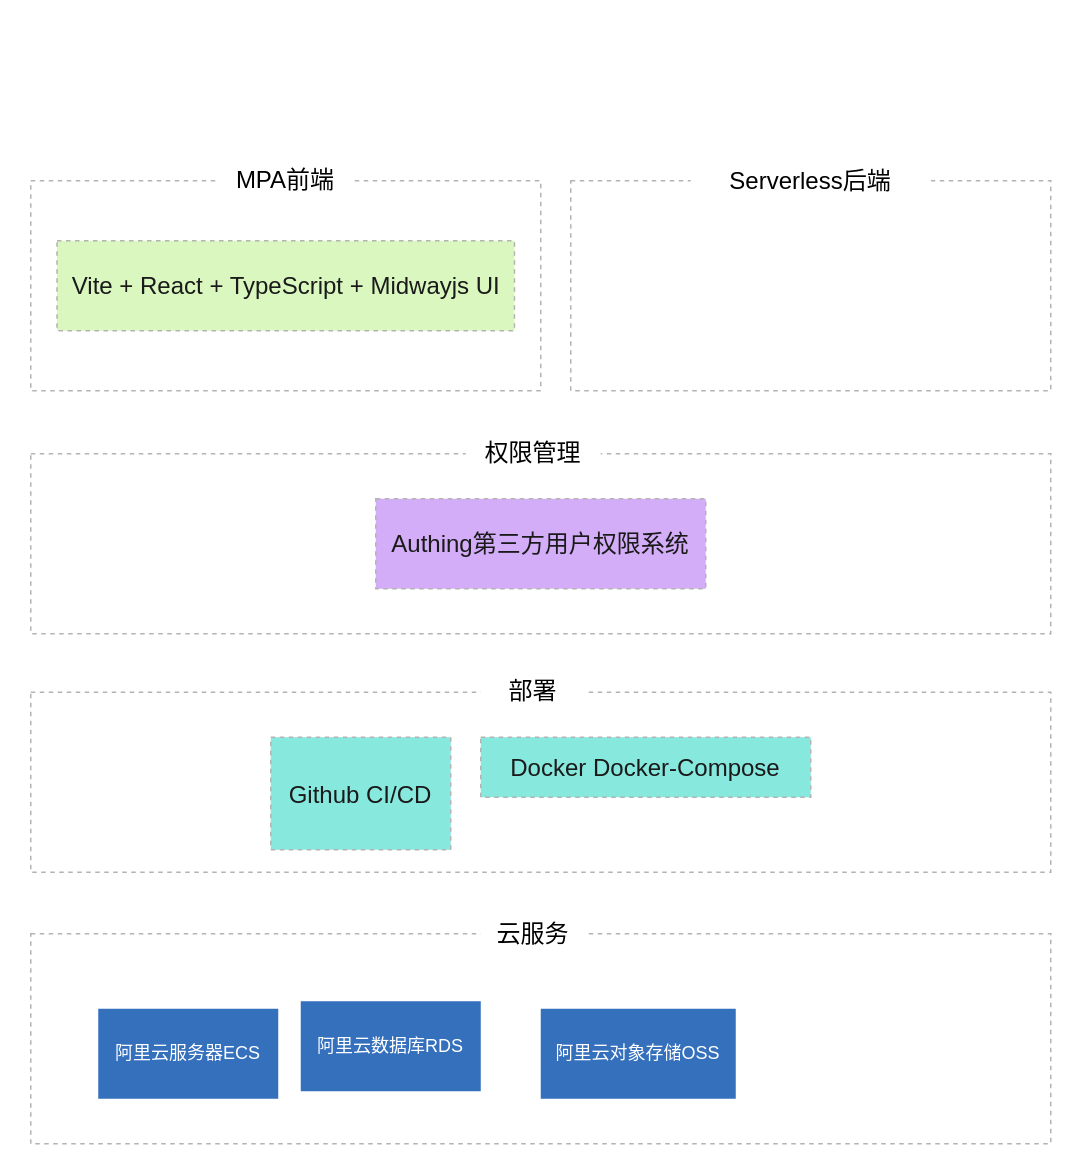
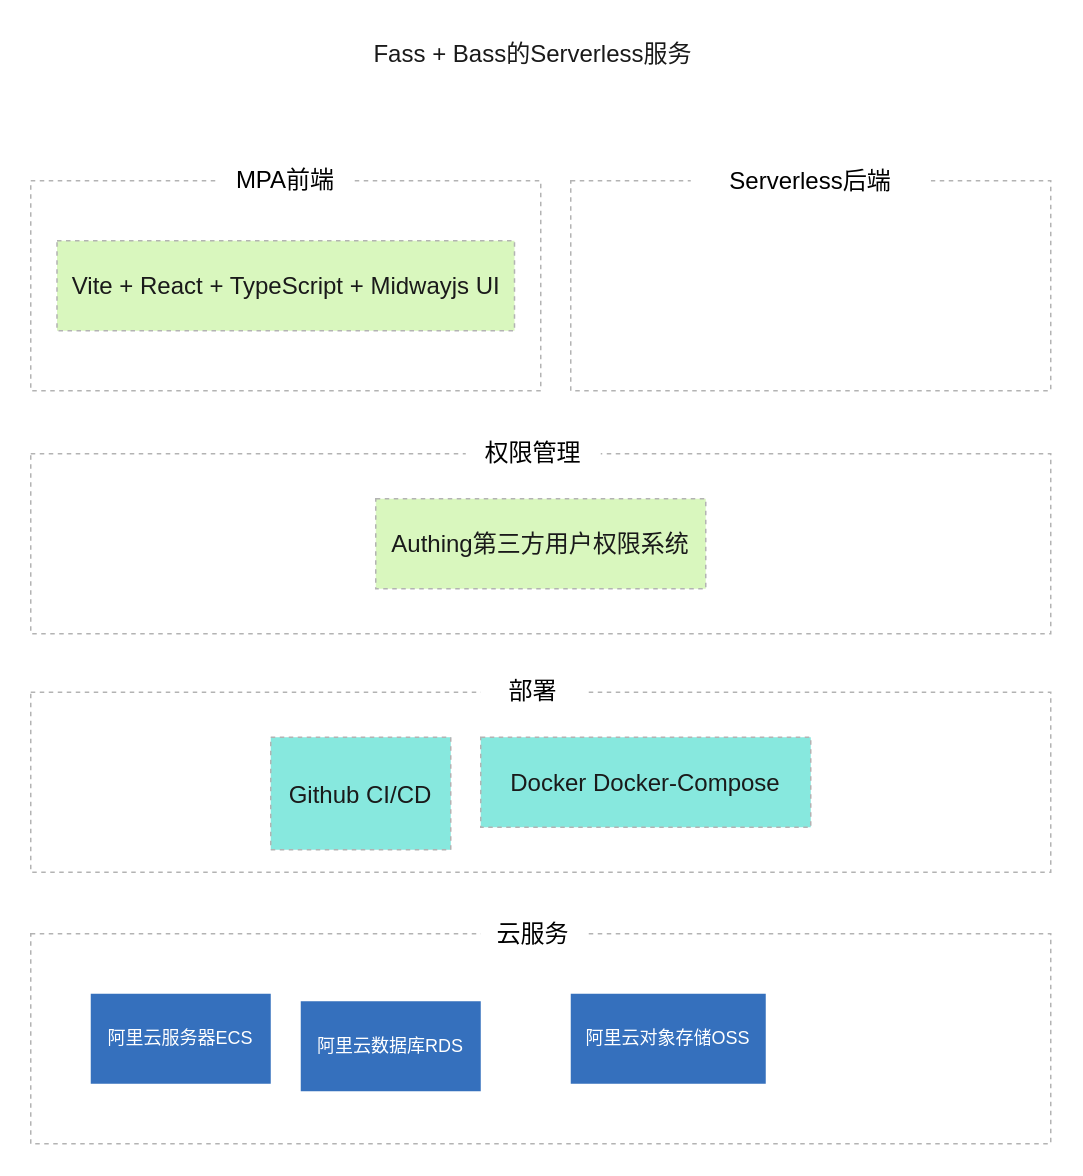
+ <mxCell id="19" value="Fass + Bass的Serverless服务" style="text;html=1;strokeColor=none;fillColor=none;align=center;verticalAlign=middle;whiteSpace=wrap;rounded=0;dashed=1;fontSize=16;fontColor=#1A1A1A;" vertex="1" parent="1"><mxGeometry x="45" y="20" width="620" height="30" as="geometry" /></mxCell>
- <mxCell id="18" value="Authing第三方用户权限系统" style="rounded=0;whiteSpace=wrap;html=1;dashed=1;fontSize=16;fontColor=#1A1A1A;strokeColor=#B3B3B3;fillColor=#d3adf7;" vertex="1" parent="1"><mxGeometry x="250" y="332" width="220" height="60" as="geometry" /></mxCell>
+ <mxCell id="18" value="Authing第三方用户权限系统" style="rounded=0;whiteSpace=wrap;html=1;dashed=1;fontSize=16;fontColor=#1A1A1A;strokeColor=#B3B3B3;fillColor=#d9f7be;" vertex="1" parent="1"><mxGeometry x="250" y="332" width="220" height="60" as="geometry" /></mxCell>
- <mxCell id="15" value="Docker Docker-Compose" style="rounded=0;whiteSpace=wrap;html=1;dashed=1;fontSize=16;fontColor=#1A1A1A;strokeColor=#B3B3B3;fillColor=#87e8de;" vertex="1" parent="1"><mxGeometry x="320" y="491" width="220" height="40" as="geometry" /></mxCell>
+ <mxCell id="15" value="Docker Docker-Compose" style="rounded=0;whiteSpace=wrap;html=1;dashed=1;fontSize=16;fontColor=#1A1A1A;strokeColor=#B3B3B3;fillColor=#87e8de;" vertex="1" parent="1"><mxGeometry x="320" y="491" width="220" height="60" as="geometry" /></mxCell>
- <mxCell id="3" value="阿里云服务器ECS" style="rounded=0;whiteSpace=wrap;html=1;fillColor=#3570bd;fontColor=#FFFFFF;strokeColor=none;" vertex="1" parent="1"><mxGeometry x="65" y="672" width="120" height="60" as="geometry" /></mxCell>
+ <mxCell id="3" value="阿里云服务器ECS" style="rounded=0;whiteSpace=wrap;html=1;fillColor=#3570bd;fontColor=#FFFFFF;strokeColor=none;" vertex="1" parent="1"><mxGeometry x="60" y="662" width="120" height="60" as="geometry" /></mxCell>
- <mxCell id="5" value="阿里云对象存储OSS" style="rounded=0;whiteSpace=wrap;html=1;fillColor=#3570bd;fontColor=#FFFFFF;strokeColor=none;" vertex="1" parent="1"><mxGeometry x="360" y="672" width="130" height="60" as="geometry" /></mxCell>
+ <mxCell id="5" value="阿里云对象存储OSS" style="rounded=0;whiteSpace=wrap;html=1;fillColor=#3570bd;fontColor=#FFFFFF;strokeColor=none;" vertex="1" parent="1"><mxGeometry x="380" y="662" width="130" height="60" as="geometry" /></mxCell>
